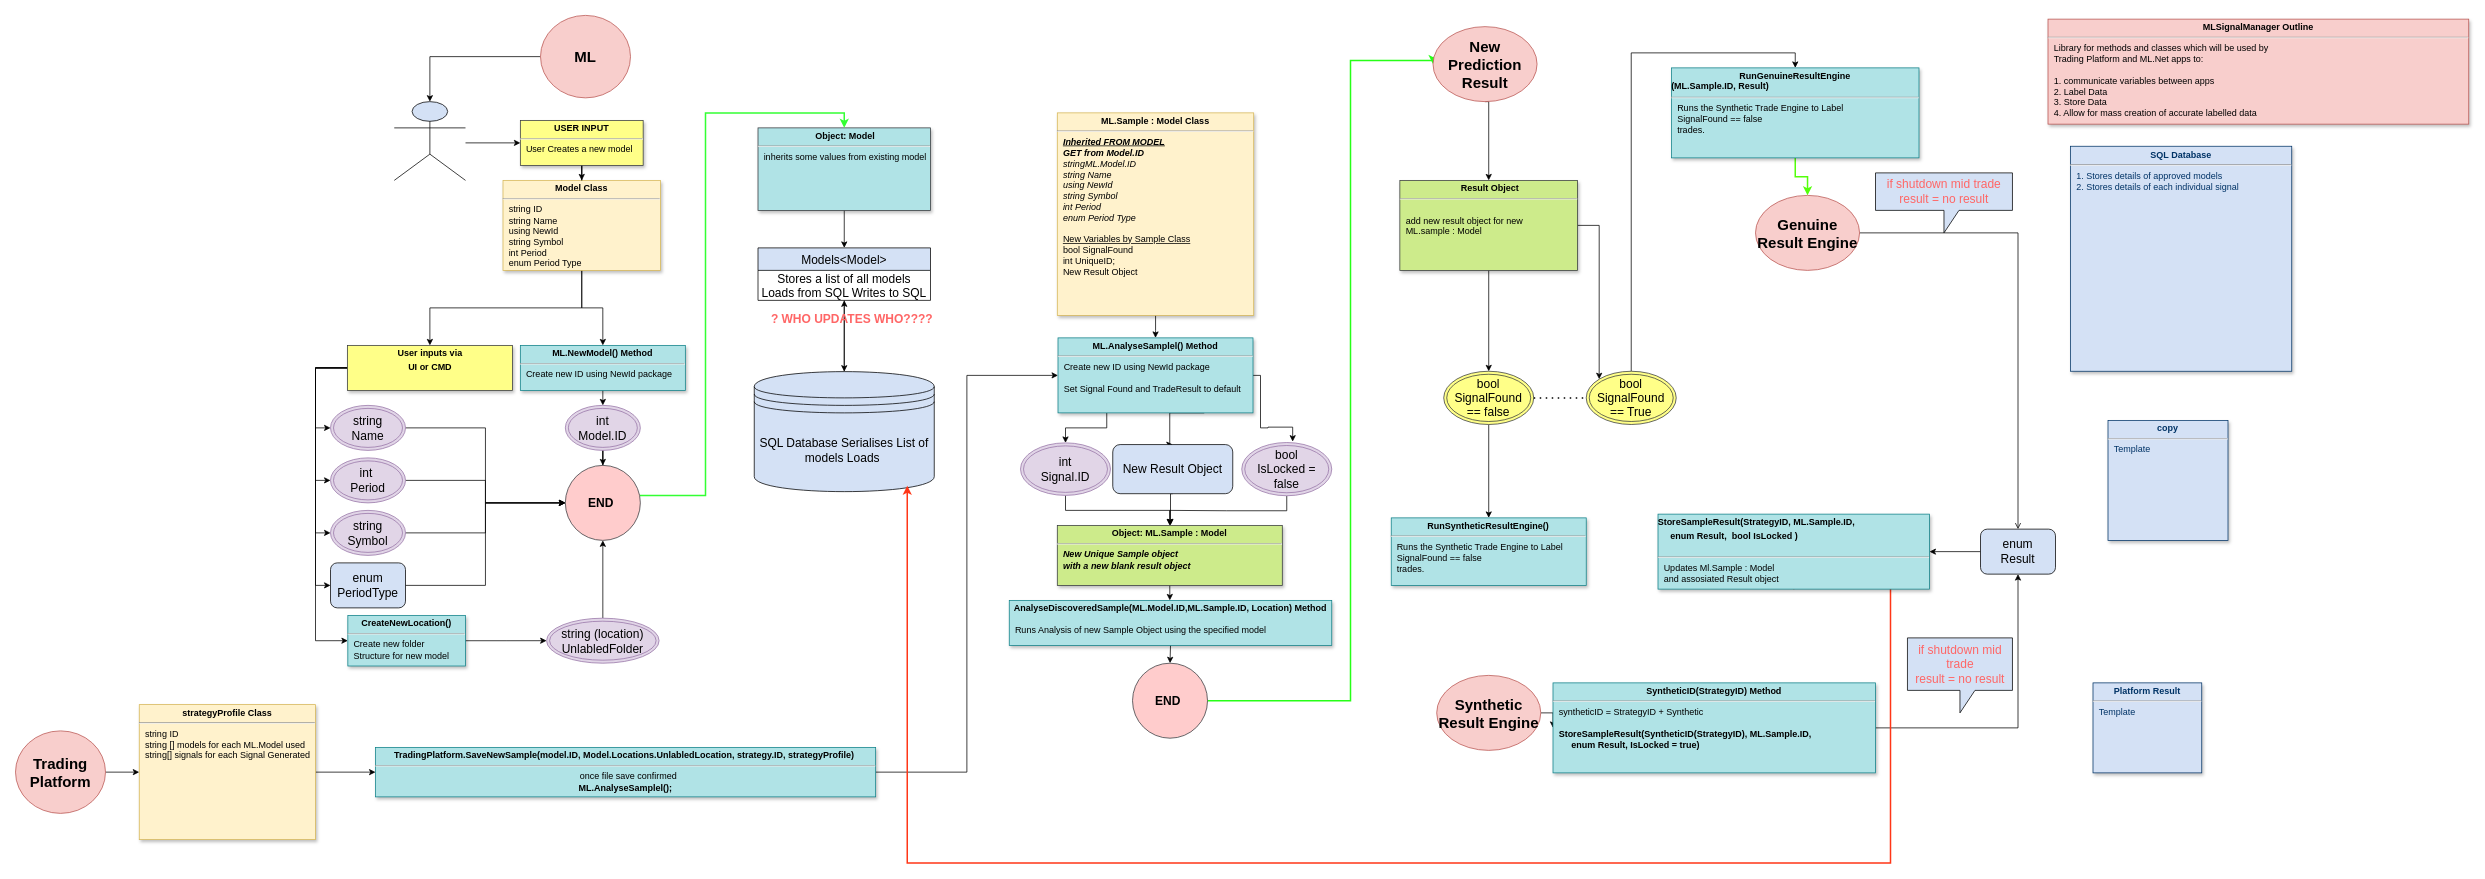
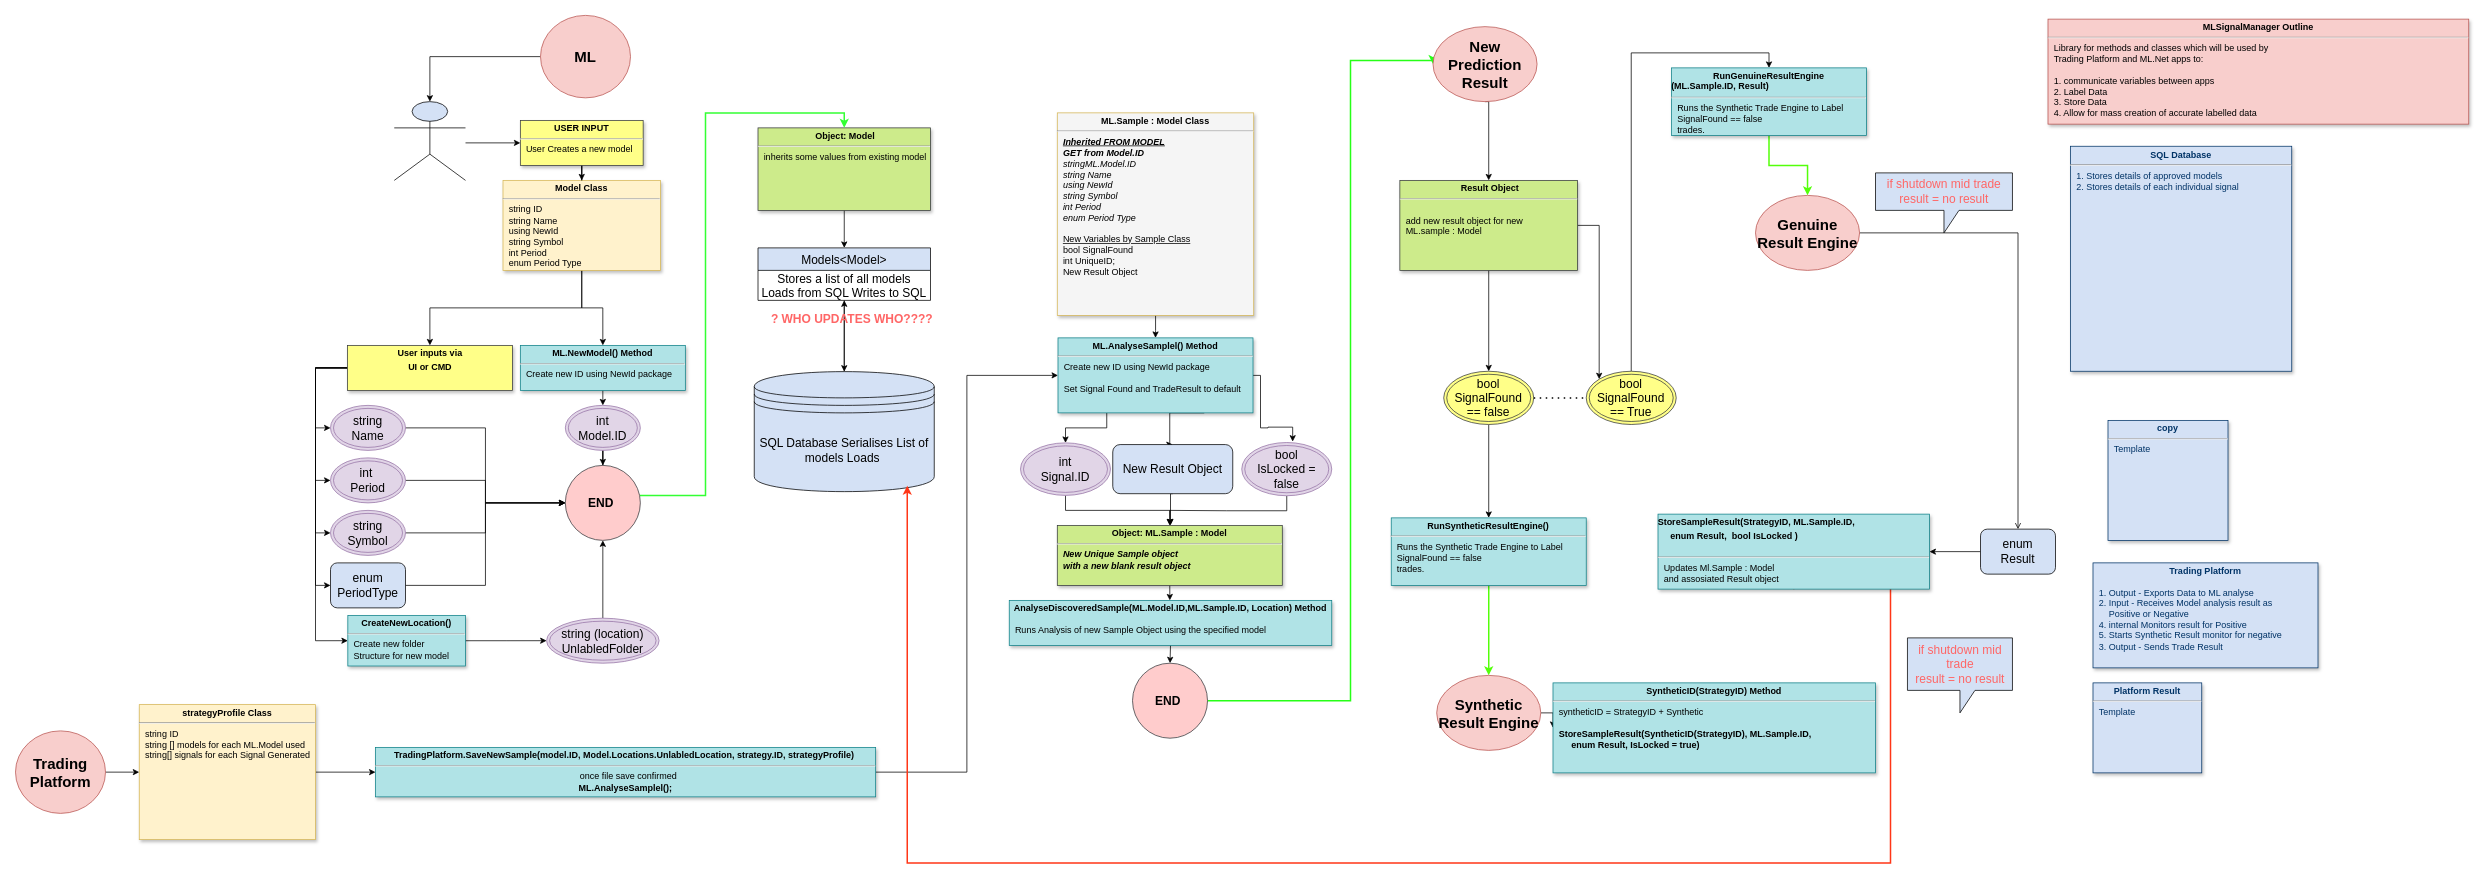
- <mxCell id="80" value="&lt;p style=&quot;margin: 4px 0px 0px; text-align: center;&quot;&gt;&lt;b&gt;RunGenuineResultEngine&lt;/b&gt;&lt;/p&gt;&lt;b style=&quot;text-align: center;&quot;&gt;(ML.Sample.ID, Result)&lt;/b&gt;&lt;hr&gt;&lt;p style=&quot;margin: 0px; margin-left: 8px;&quot;&gt;Runs the Synthetic Trade Engine to Label&amp;nbsp;&lt;/p&gt;&lt;p style=&quot;margin: 0px; margin-left: 8px;&quot;&gt;SignalFound == false&amp;nbsp;&lt;/p&gt;&lt;p style=&quot;margin: 0px; margin-left: 8px;&quot;&gt;trades.&lt;/p&gt;&lt;p style=&quot;margin: 0px; margin-left: 8px;&quot;&gt;&lt;br&gt;&lt;/p&gt;" style="verticalAlign=top;align=left;overflow=fill;fontSize=12;fontFamily=Helvetica;html=1;strokeColor=#0e8088;shadow=1;fillColor=#b0e3e6;" vertex="1" parent="1"><mxGeometry x="2228" y="90" width="330" height="120" as="geometry" /></mxCell>
+ <mxCell id="80" value="&lt;p style=&quot;margin: 4px 0px 0px; text-align: center;&quot;&gt;&lt;b&gt;RunGenuineResultEngine&lt;/b&gt;&lt;/p&gt;&lt;b style=&quot;text-align: center;&quot;&gt;(ML.Sample.ID, Result)&lt;/b&gt;&lt;hr&gt;&lt;p style=&quot;margin: 0px; margin-left: 8px;&quot;&gt;Runs the Synthetic Trade Engine to Label&amp;nbsp;&lt;/p&gt;&lt;p style=&quot;margin: 0px; margin-left: 8px;&quot;&gt;SignalFound == false&amp;nbsp;&lt;/p&gt;&lt;p style=&quot;margin: 0px; margin-left: 8px;&quot;&gt;trades.&lt;/p&gt;&lt;p style=&quot;margin: 0px; margin-left: 8px;&quot;&gt;&lt;br&gt;&lt;/p&gt;" style="verticalAlign=top;align=left;overflow=fill;fontSize=12;fontFamily=Helvetica;html=1;strokeColor=#0e8088;shadow=1;fillColor=#b0e3e6;" vertex="1" parent="1"><mxGeometry x="2228" y="90" width="260" height="90" as="geometry" /></mxCell>
- <mxCell id="36" value="&lt;p style=&quot;margin: 4px 0px 0px; text-align: center;&quot;&gt;&lt;b&gt;&amp;nbsp;Object: Model&lt;/b&gt;&lt;/p&gt;&lt;hr&gt;&lt;p style=&quot;margin: 0px; margin-left: 8px;&quot;&gt;inherits some values from existing model&lt;/p&gt;" style="verticalAlign=top;align=left;overflow=fill;fontSize=12;fontFamily=Helvetica;html=1;strokeColor=#36393d;shadow=1;fillColor=#b0e3e6;" vertex="1" parent="1"><mxGeometry x="1010" y="170" width="230" height="110" as="geometry" /></mxCell>
+ <mxCell id="36" value="&lt;p style=&quot;margin: 4px 0px 0px; text-align: center;&quot;&gt;&lt;b&gt;&amp;nbsp;Object: Model&lt;/b&gt;&lt;/p&gt;&lt;hr&gt;&lt;p style=&quot;margin: 0px; margin-left: 8px;&quot;&gt;inherits some values from existing model&lt;/p&gt;" style="verticalAlign=top;align=left;overflow=fill;fontSize=12;fontFamily=Helvetica;html=1;strokeColor=#36393d;shadow=1;fillColor=#cdeb8b;" vertex="1" parent="1"><mxGeometry x="1010" y="170" width="230" height="110" as="geometry" /></mxCell>
- <mxCell id="16" value="&lt;p style=&quot;margin: 4px 0px 0px; text-align: center;&quot;&gt;&lt;b&gt;ML.Sample : Model Class&lt;/b&gt;&lt;/p&gt;&lt;hr&gt;&lt;p style=&quot;margin: 0px 0px 0px 8px;&quot;&gt;&lt;i&gt;&lt;b&gt;&lt;u&gt;Inherited FROM MODEL&lt;/u&gt;&lt;/b&gt;&lt;/i&gt;&lt;i&gt;&lt;br&gt;&lt;/i&gt;&lt;/p&gt;&lt;p style=&quot;margin: 0px 0px 0px 8px;&quot;&gt;&lt;i&gt;&lt;b&gt;GET from Model.ID&lt;/b&gt;&lt;/i&gt;&lt;/p&gt;&lt;p style=&quot;margin: 0px 0px 0px 8px;&quot;&gt;&lt;i&gt;stringML.Model.ID&amp;nbsp;&amp;nbsp;&lt;/i&gt;&lt;/p&gt;&lt;p style=&quot;margin: 0px 0px 0px 8px;&quot;&gt;&lt;i&gt;string Name&lt;/i&gt;&lt;/p&gt;&lt;p style=&quot;margin: 0px 0px 0px 8px;&quot;&gt;&lt;i&gt;using NewId&lt;/i&gt;&lt;/p&gt;&lt;p style=&quot;margin: 0px 0px 0px 8px;&quot;&gt;&lt;i&gt;string Symbol&lt;/i&gt;&lt;/p&gt;&lt;p style=&quot;margin: 0px 0px 0px 8px;&quot;&gt;&lt;i&gt;int Period&lt;/i&gt;&lt;/p&gt;&lt;p style=&quot;margin: 0px 0px 0px 8px;&quot;&gt;&lt;i&gt;enum Period Type&lt;/i&gt;&lt;/p&gt;&lt;p style=&quot;margin: 0px 0px 0px 8px;&quot;&gt;&lt;br&gt;&lt;/p&gt;&lt;p style=&quot;margin: 0px 0px 0px 8px;&quot;&gt;&lt;u&gt;New Variables by Sample Class&lt;/u&gt;&lt;/p&gt;&lt;p style=&quot;margin: 0px 0px 0px 8px;&quot;&gt;bool SignalFound&lt;/p&gt;&lt;p style=&quot;margin: 0px 0px 0px 8px;&quot;&gt;&lt;span style=&quot;background-color: initial;&quot;&gt;int UniqueID;&lt;/span&gt;&lt;br&gt;&lt;/p&gt;&lt;p style=&quot;margin: 0px 0px 0px 8px;&quot;&gt;&lt;span style=&quot;background-color: initial;&quot;&gt;New Result Object&lt;/span&gt;&lt;br&gt;&lt;/p&gt;" style="verticalAlign=top;align=left;overflow=fill;fontSize=12;fontFamily=Helvetica;html=1;strokeColor=#d6b656;shadow=1;fillColor=#fff2cc;" vertex="1" parent="1"><mxGeometry x="1409.06" y="150" width="261.88" height="270" as="geometry" /></mxCell>
+ <mxCell id="16" value="&lt;p style=&quot;margin: 4px 0px 0px; text-align: center;&quot;&gt;&lt;b&gt;ML.Sample : Model Class&lt;/b&gt;&lt;/p&gt;&lt;hr&gt;&lt;p style=&quot;margin: 0px 0px 0px 8px;&quot;&gt;&lt;i&gt;&lt;b&gt;&lt;u&gt;Inherited FROM MODEL&lt;/u&gt;&lt;/b&gt;&lt;/i&gt;&lt;i&gt;&lt;br&gt;&lt;/i&gt;&lt;/p&gt;&lt;p style=&quot;margin: 0px 0px 0px 8px;&quot;&gt;&lt;i&gt;&lt;b&gt;GET from Model.ID&lt;/b&gt;&lt;/i&gt;&lt;/p&gt;&lt;p style=&quot;margin: 0px 0px 0px 8px;&quot;&gt;&lt;i&gt;stringML.Model.ID&amp;nbsp;&amp;nbsp;&lt;/i&gt;&lt;/p&gt;&lt;p style=&quot;margin: 0px 0px 0px 8px;&quot;&gt;&lt;i&gt;string Name&lt;/i&gt;&lt;/p&gt;&lt;p style=&quot;margin: 0px 0px 0px 8px;&quot;&gt;&lt;i&gt;using NewId&lt;/i&gt;&lt;/p&gt;&lt;p style=&quot;margin: 0px 0px 0px 8px;&quot;&gt;&lt;i&gt;string Symbol&lt;/i&gt;&lt;/p&gt;&lt;p style=&quot;margin: 0px 0px 0px 8px;&quot;&gt;&lt;i&gt;int Period&lt;/i&gt;&lt;/p&gt;&lt;p style=&quot;margin: 0px 0px 0px 8px;&quot;&gt;&lt;i&gt;enum Period Type&lt;/i&gt;&lt;/p&gt;&lt;p style=&quot;margin: 0px 0px 0px 8px;&quot;&gt;&lt;br&gt;&lt;/p&gt;&lt;p style=&quot;margin: 0px 0px 0px 8px;&quot;&gt;&lt;u&gt;New Variables by Sample Class&lt;/u&gt;&lt;/p&gt;&lt;p style=&quot;margin: 0px 0px 0px 8px;&quot;&gt;bool SignalFound&lt;/p&gt;&lt;p style=&quot;margin: 0px 0px 0px 8px;&quot;&gt;&lt;span style=&quot;background-color: initial;&quot;&gt;int UniqueID;&lt;/span&gt;&lt;br&gt;&lt;/p&gt;&lt;p style=&quot;margin: 0px 0px 0px 8px;&quot;&gt;&lt;span style=&quot;background-color: initial;&quot;&gt;New Result Object&lt;/span&gt;&lt;br&gt;&lt;/p&gt;" style="verticalAlign=top;align=left;overflow=fill;fontSize=12;fontFamily=Helvetica;html=1;strokeColor=#d6b656;shadow=1;fillColor=#f5f5f5;" vertex="1" parent="1"><mxGeometry x="1409.06" y="150" width="261.88" height="270" as="geometry" /></mxCell>
+ <mxCell id="6" value="&lt;p style=&quot;margin: 4px 0px 0px; text-align: center;&quot;&gt;&lt;strong style=&quot;&quot;&gt;Trading Platform&lt;/strong&gt;&lt;/p&gt;&lt;p style=&quot;margin: 0px; margin-left: 8px;&quot;&gt;&lt;br&gt;&lt;/p&gt;&lt;p style=&quot;margin: 0px; margin-left: 8px;&quot;&gt;1. Output - Exports Data to ML analyse&lt;/p&gt;&lt;p style=&quot;margin: 0px; margin-left: 8px;&quot;&gt;2. Input - Receives Model analysis result&amp;nbsp;&lt;span style=&quot;background-color: initial;&quot;&gt;as&amp;nbsp;&lt;/span&gt;&lt;/p&gt;&lt;p style=&quot;margin: 0px; margin-left: 8px;&quot;&gt;&lt;span style=&quot;background-color: initial;&quot;&gt;&amp;nbsp; &amp;nbsp; Positive or Negative&lt;/span&gt;&lt;/p&gt;&lt;p style=&quot;margin: 0px; margin-left: 8px;&quot;&gt;4. internal Monitors result for Positive&lt;/p&gt;&lt;p style=&quot;margin: 0px; margin-left: 8px;&quot;&gt;5. Starts Synthetic Result monitor for negative&lt;/p&gt;&lt;p style=&quot;margin: 0px; margin-left: 8px;&quot;&gt;3. Output - Sends Trade Result&lt;/p&gt;" style="verticalAlign=top;align=left;overflow=fill;fontSize=12;fontFamily=Helvetica;html=1;strokeColor=#003366;shadow=1;fillColor=#D4E1F5;fontColor=#003366" vertex="1" parent="1"><mxGeometry x="2790" y="750" width="300" height="140" as="geometry" /></mxCell>
+ <mxCell id="74" value="" style="edgeStyle=orthogonalEdgeStyle;rounded=0;orthogonalLoop=1;jettySize=auto;html=1;exitX=0.5;exitY=1;exitDx=0;exitDy=0;entryX=0.5;entryY=0;entryDx=0;entryDy=0;labelBorderColor=none;fontSize=16;fontColor=#FF6666;strokeColor=#54FF0A;strokeWidth=2;" edge="1" parent="1" source="75" target="78"><mxGeometry relative="1" as="geometry" /></mxCell>
- <mxCell id="76" style="edgeStyle=orthogonalEdgeStyle;rounded=0;orthogonalLoop=1;jettySize=auto;html=1;labelBorderColor=none;fontSize=16;fontColor=#FF6666;strokeColor=#000000;strokeWidth=1;exitX=1;exitY=0.5;exitDx=0;exitDy=0;" edge="1" parent="1" source="95" target="94"><mxGeometry relative="1" as="geometry" /></mxCell>
